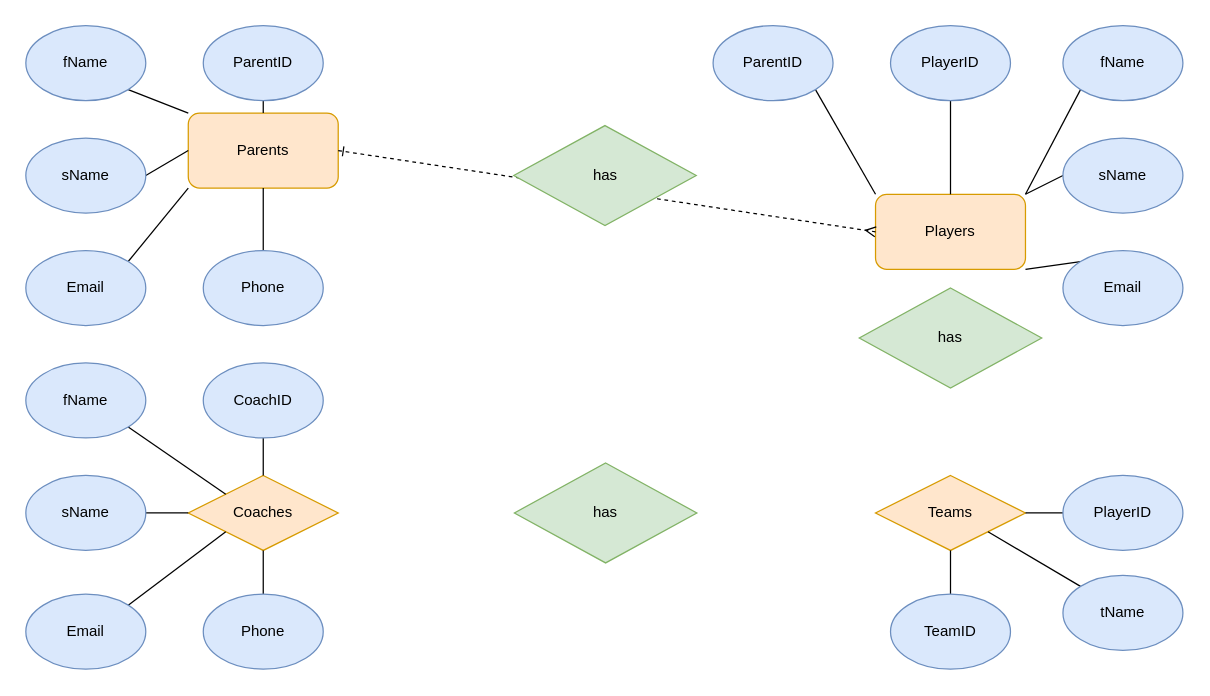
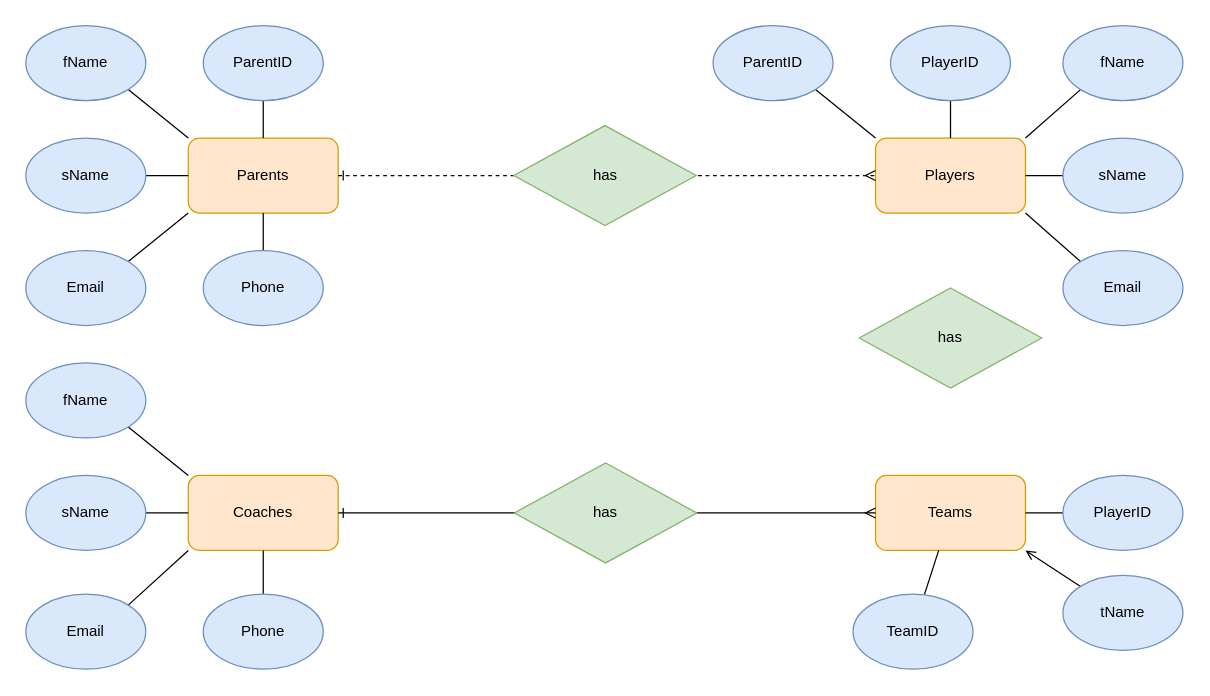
- <mxCell id="3" value="Parents" style="rounded=1;whiteSpace=wrap;html=1;fillColor=#ffe6cc;strokeColor=#d79b00;" parent="1" vertex="1"><mxGeometry x="150" y="90" width="120" height="60" as="geometry" /></mxCell>
+ <mxCell id="3" value="Parents" style="rounded=1;whiteSpace=wrap;html=1;fillColor=#ffe6cc;strokeColor=#d79b00;" parent="1" vertex="1"><mxGeometry x="150" y="110" width="120" height="60" as="geometry" /></mxCell>
- <mxCell id="2" value="Players" style="rounded=1;whiteSpace=wrap;html=1;fillColor=#ffe6cc;strokeColor=#d79b00;" parent="1" vertex="1"><mxGeometry x="700" y="155" width="120" height="60" as="geometry" /></mxCell>
+ <mxCell id="2" value="Players" style="rounded=1;whiteSpace=wrap;html=1;fillColor=#ffe6cc;strokeColor=#d79b00;" parent="1" vertex="1"><mxGeometry x="700" y="110" width="120" height="60" as="geometry" /></mxCell>
- <mxCell id="38" value="CoachID" style="ellipse;whiteSpace=wrap;html=1;fillColor=#dae8fc;strokeColor=#6c8ebf;" vertex="1" parent="1"><mxGeometry x="162" y="290" width="96" height="60" as="geometry" /></mxCell>
- <mxCell id="37" style="edgeStyle=none;rounded=0;orthogonalLoop=1;jettySize=auto;html=1;exitX=0.5;exitY=1;exitDx=0;exitDy=0;entryX=0.5;entryY=0;entryDx=0;entryDy=0;endArrow=none;endFill=0;" edge="1" parent="1" source="38" target="8"><mxGeometry relative="1" as="geometry" /></mxCell>
- <mxCell id="8" value="Coaches" style="rhombus;whiteSpace=wrap;html=1;fillColor=#ffe6cc;strokeColor=#d79b00;" parent="1" vertex="1"><mxGeometry x="150" y="380" width="120" height="60" as="geometry" /></mxCell>
+ <mxCell id="8" value="Coaches" style="rounded=1;whiteSpace=wrap;html=1;fillColor=#ffe6cc;strokeColor=#d79b00;" parent="1" vertex="1"><mxGeometry x="150" y="380" width="120" height="60" as="geometry" /></mxCell>
+ <mxCell id="9" value="" style="endArrow=ERmany;html=1;rounded=0;entryX=0;entryY=0.5;entryDx=0;entryDy=0;startArrow=ERone;startFill=0;endFill=0;exitX=1;exitY=0.5;exitDx=0;exitDy=0;" parent="1" source="8" target="6" edge="1"><mxGeometry width="50" height="50" relative="1" as="geometry"><mxPoint x="699" y="600" as="sourcePoint" /><mxPoint x="269" y="600" as="targetPoint" /></mxGeometry></mxCell>
- <mxCell id="6" value="Teams" style="rhombus;whiteSpace=wrap;html=1;fillColor=#ffe6cc;strokeColor=#d79b00;" parent="1" vertex="1"><mxGeometry x="700" y="380" width="120" height="60" as="geometry" /></mxCell>
+ <mxCell id="6" value="Teams" style="rounded=1;whiteSpace=wrap;html=1;fillColor=#ffe6cc;strokeColor=#d79b00;" parent="1" vertex="1"><mxGeometry x="700" y="380" width="120" height="60" as="geometry" /></mxCell>
- <mxCell id="33" style="edgeStyle=none;rounded=0;orthogonalLoop=1;jettySize=auto;html=1;exitX=0;exitY=0;exitDx=0;exitDy=0;entryX=1;entryY=1;entryDx=0;entryDy=0;endArrow=none;endFill=0;" edge="1" parent="1" source="34" target="6"><mxGeometry relative="1" as="geometry" /></mxCell>
+ <mxCell id="33" style="edgeStyle=none;rounded=0;orthogonalLoop=1;jettySize=auto;html=1;exitX=0;exitY=0;exitDx=0;exitDy=0;entryX=1;entryY=1;entryDx=0;entryDy=0;endArrow=open;endFill=0;" edge="1" parent="1" source="34" target="6"><mxGeometry relative="1" as="geometry" /></mxCell>
- <mxCell id="32" value="TeamID" style="ellipse;whiteSpace=wrap;html=1;fillColor=#dae8fc;strokeColor=#6c8ebf;" vertex="1" parent="1"><mxGeometry x="712" y="475" width="96" height="60" as="geometry" /></mxCell>
+ <mxCell id="32" value="TeamID" style="ellipse;whiteSpace=wrap;html=1;fillColor=#dae8fc;strokeColor=#6c8ebf;" vertex="1" parent="1"><mxGeometry x="682" y="475" width="96" height="60" as="geometry" /></mxCell>
